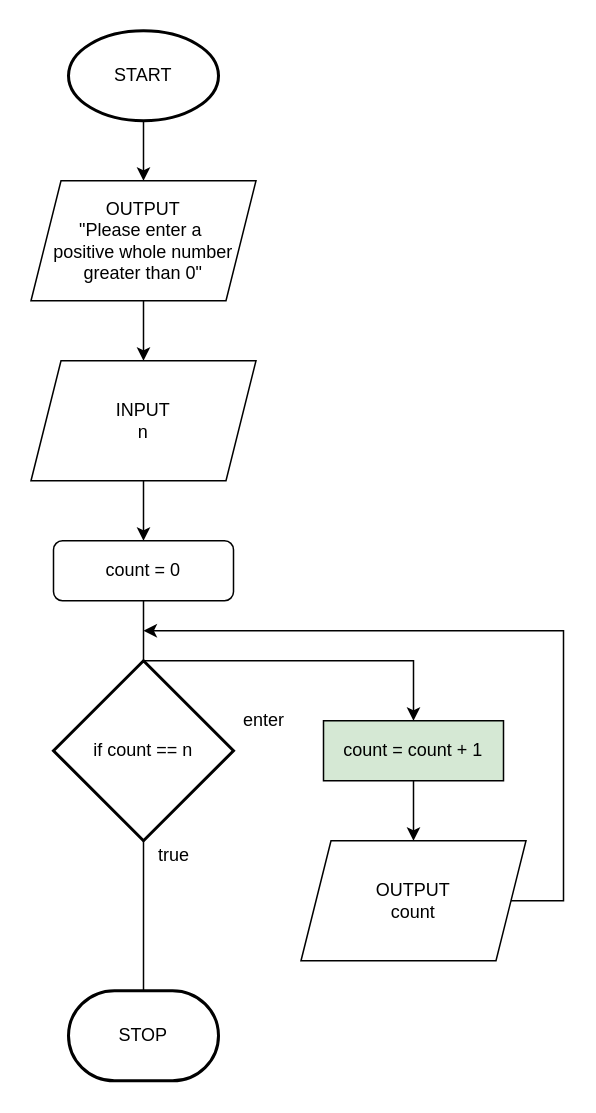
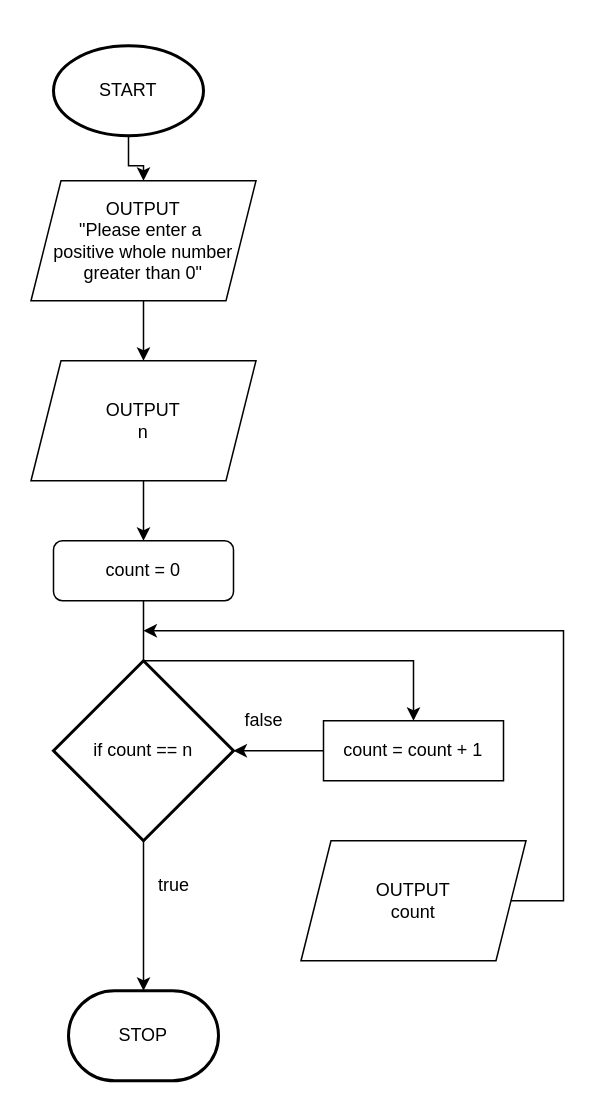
- <mxCell id="3" value="START" style="strokeWidth=2;html=1;shape=mxgraph.flowchart.start_1;whiteSpace=wrap;" vertex="1" parent="1"><mxGeometry x="45" y="20" width="100" height="60" as="geometry" /></mxCell>
+ <mxCell id="3" value="START" style="strokeWidth=2;html=1;shape=mxgraph.flowchart.start_1;whiteSpace=wrap;" vertex="1" parent="1"><mxGeometry x="35" y="30" width="100" height="60" as="geometry" /></mxCell>
- <mxCell id="8" value="INPUT&lt;br&gt;n" style="shape=parallelogram;perimeter=parallelogramPerimeter;whiteSpace=wrap;html=1;fixedSize=1;" vertex="1" parent="1"><mxGeometry x="20" y="240" width="150" height="80" as="geometry" /></mxCell>
+ <mxCell id="8" value="OUTPUT&lt;br&gt;n" style="shape=parallelogram;perimeter=parallelogramPerimeter;whiteSpace=wrap;html=1;fixedSize=1;" vertex="1" parent="1"><mxGeometry x="20" y="240" width="150" height="80" as="geometry" /></mxCell>
- <mxCell id="17" value="enter" style="text;html=1;align=center;verticalAlign=middle;resizable=0;points=[];autosize=1;strokeColor=none;fillColor=none;" vertex="1" parent="1"><mxGeometry x="155" y="470" width="40" height="20" as="geometry" /></mxCell>
+ <mxCell id="17" value="false" style="text;html=1;align=center;verticalAlign=middle;resizable=0;points=[];autosize=1;strokeColor=none;fillColor=none;" vertex="1" parent="1"><mxGeometry x="155" y="470" width="40" height="20" as="geometry" /></mxCell>
- <mxCell id="16" value="count = count + 1" style="rounded=0;whiteSpace=wrap;html=1;fillColor=#d5e8d4;" vertex="1" parent="1"><mxGeometry x="215" y="480" width="120" height="40" as="geometry" /></mxCell>
+ <mxCell id="16" value="count = count + 1" style="rounded=0;whiteSpace=wrap;html=1;" vertex="1" parent="1"><mxGeometry x="215" y="480" width="120" height="40" as="geometry" /></mxCell>
- <mxCell id="15" style="edgeStyle=orthogonalEdgeStyle;rounded=0;orthogonalLoop=1;jettySize=auto;html=1;entryX=0.5;entryY=0;entryDx=0;entryDy=0;" edge="1" parent="1" source="16" target="19"><mxGeometry relative="1" as="geometry" /></mxCell>
+ <mxCell id="15" style="edgeStyle=orthogonalEdgeStyle;rounded=0;orthogonalLoop=1;jettySize=auto;html=1;" edge="1" parent="1" source="16" target="13"><mxGeometry relative="1" as="geometry" /></mxCell>
- <mxCell id="14" value="true" style="text;html=1;align=center;verticalAlign=middle;resizable=0;points=[];autosize=1;strokeColor=none;fillColor=none;" vertex="1" parent="1"><mxGeometry x="95" y="560" width="40" height="20" as="geometry" /></mxCell>
+ <mxCell id="14" value="true" style="text;html=1;align=center;verticalAlign=middle;resizable=0;points=[];autosize=1;strokeColor=none;fillColor=none;" vertex="1" parent="1"><mxGeometry x="95" y="580" width="40" height="20" as="geometry" /></mxCell>
- <mxCell id="12" style="edgeStyle=orthogonalEdgeStyle;rounded=0;orthogonalLoop=1;jettySize=auto;html=1;entryX=0.5;entryY=0;entryDx=0;entryDy=0;entryPerimeter=0;endArrow=none;" edge="1" parent="1" source="13" target="4"><mxGeometry relative="1" as="geometry" /></mxCell>
+ <mxCell id="12" style="edgeStyle=orthogonalEdgeStyle;rounded=0;orthogonalLoop=1;jettySize=auto;html=1;entryX=0.5;entryY=0;entryDx=0;entryDy=0;entryPerimeter=0;" edge="1" parent="1" source="13" target="4"><mxGeometry relative="1" as="geometry" /></mxCell>
